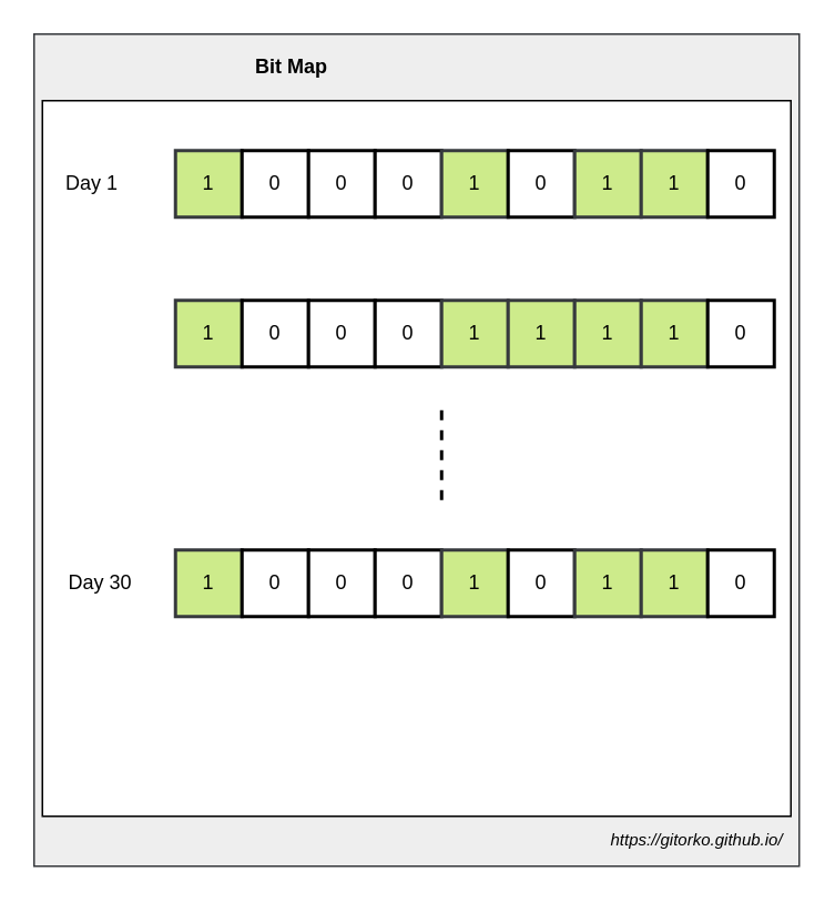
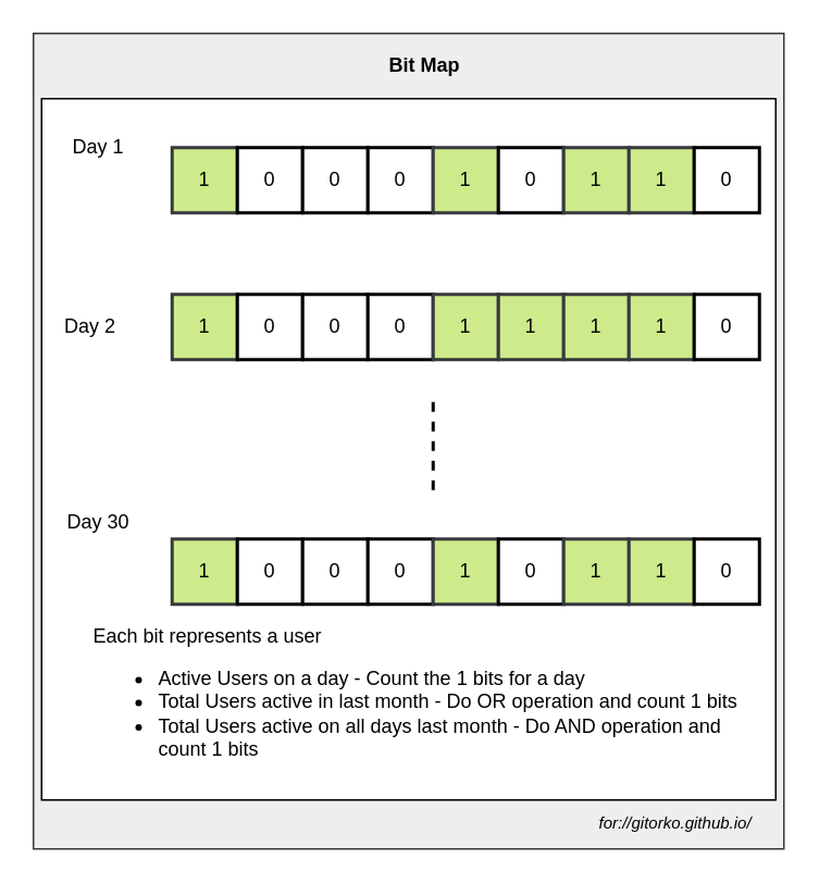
- <mxCell id="36" value="Bit Map" style="text;html=1;strokeColor=none;fillColor=none;align=center;verticalAlign=middle;whiteSpace=wrap;rounded=0;fontStyle=1" vertex="1" parent="1"><mxGeometry x="140" y="30" width="70" height="20" as="geometry" /></mxCell>
+ <mxCell id="36" value="Bit Map" style="text;html=1;strokeColor=none;fillColor=none;align=center;verticalAlign=middle;whiteSpace=wrap;rounded=0;fontStyle=1" vertex="1" parent="1"><mxGeometry x="225" y="30" width="70" height="20" as="geometry" /></mxCell>
- <mxCell id="13" value="Day 1" style="text;html=1;strokeColor=none;fillColor=none;align=center;verticalAlign=middle;whiteSpace=wrap;rounded=0;" vertex="1" parent="1"><mxGeometry x="35" y="100" width="40" height="20" as="geometry" /></mxCell>
+ <mxCell id="13" value="Day 1" style="text;html=1;strokeColor=none;fillColor=none;align=center;verticalAlign=middle;whiteSpace=wrap;rounded=0;" vertex="1" parent="1"><mxGeometry x="40" y="80" width="40" height="20" as="geometry" /></mxCell>
+ <mxCell id="23" value="Day 2" style="text;html=1;strokeColor=none;fillColor=none;align=center;verticalAlign=middle;whiteSpace=wrap;rounded=0;" vertex="1" parent="1"><mxGeometry x="35" y="190" width="40" height="20" as="geometry" /></mxCell>
- <mxCell id="33" value="Day 30" style="text;html=1;strokeColor=none;fillColor=none;align=center;verticalAlign=middle;whiteSpace=wrap;rounded=0;" vertex="1" parent="1"><mxGeometry x="35" y="340" width="50" height="20" as="geometry" /></mxCell>
+ <mxCell id="33" value="Day 30" style="text;html=1;strokeColor=none;fillColor=none;align=center;verticalAlign=middle;whiteSpace=wrap;rounded=0;" vertex="1" parent="1"><mxGeometry x="35" y="310" width="50" height="20" as="geometry" /></mxCell>
+ <mxCell id="35" value="&lt;div&gt;Each bit represents a user&lt;/div&gt;&lt;ul&gt;&lt;li&gt;Active Users on a day - Count the 1 bits for a day&lt;/li&gt;&lt;li&gt;Total Users active in last month - Do OR operation and count 1 bits&lt;/li&gt;&lt;li&gt;Total Users active on all days last month - Do AND operation and count 1 bits&lt;/li&gt;&lt;/ul&gt;" style="text;html=1;strokeColor=none;fillColor=none;align=left;verticalAlign=middle;whiteSpace=wrap;rounded=0;" vertex="1" parent="1"><mxGeometry x="55" y="380" width="410" height="100" as="geometry" /></mxCell>
- <mxCell id="37" value="&lt;font style=&quot;font-size: 10px&quot;&gt;&lt;i&gt;https://gitorko.github.io/&lt;/i&gt;&lt;/font&gt;" style="text;html=1;" vertex="1" parent="1"><mxGeometry x="365" y="490" width="110" height="30" as="geometry" /></mxCell>
+ <mxCell id="37" value="&lt;font style=&quot;font-size: 10px&quot;&gt;&lt;i&gt;for://gitorko.github.io/&lt;/i&gt;&lt;/font&gt;" style="text;html=1;" vertex="1" parent="1"><mxGeometry x="365" y="490" width="110" height="30" as="geometry" /></mxCell>
